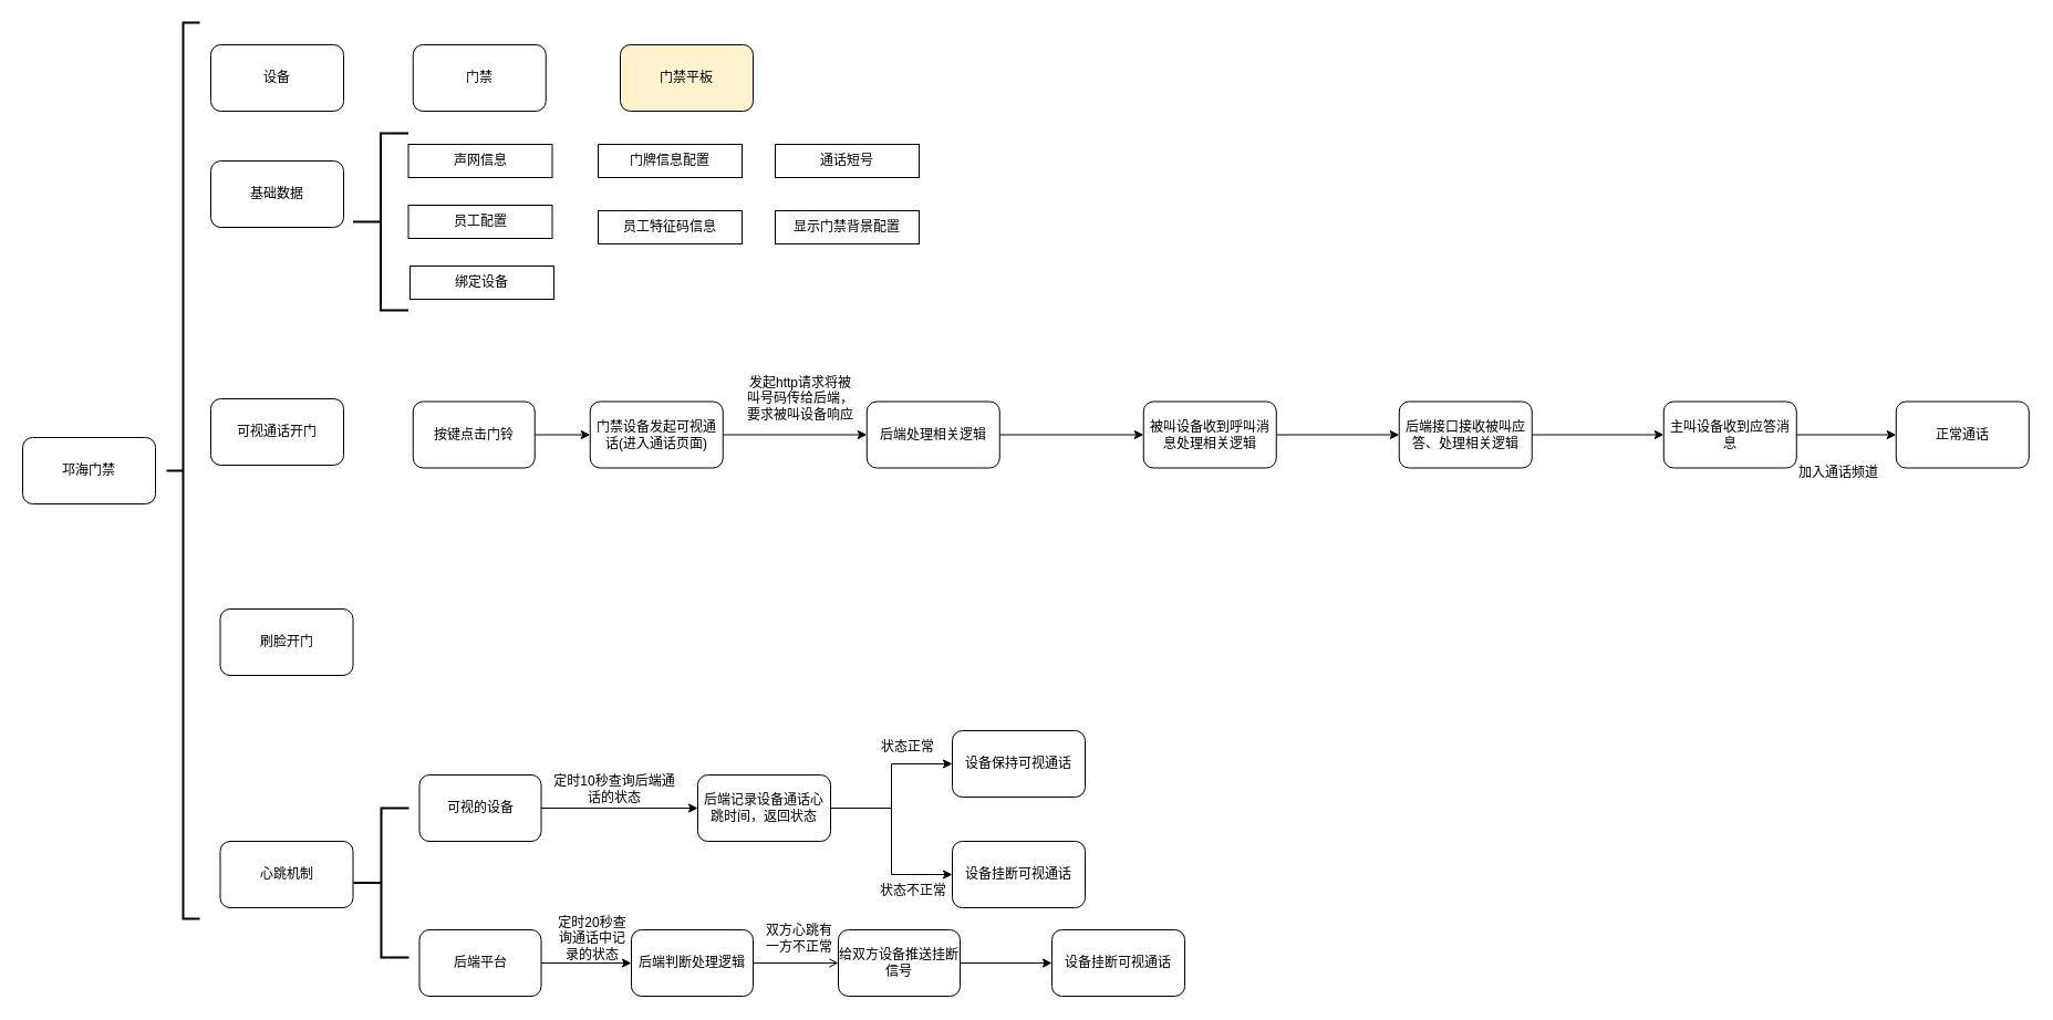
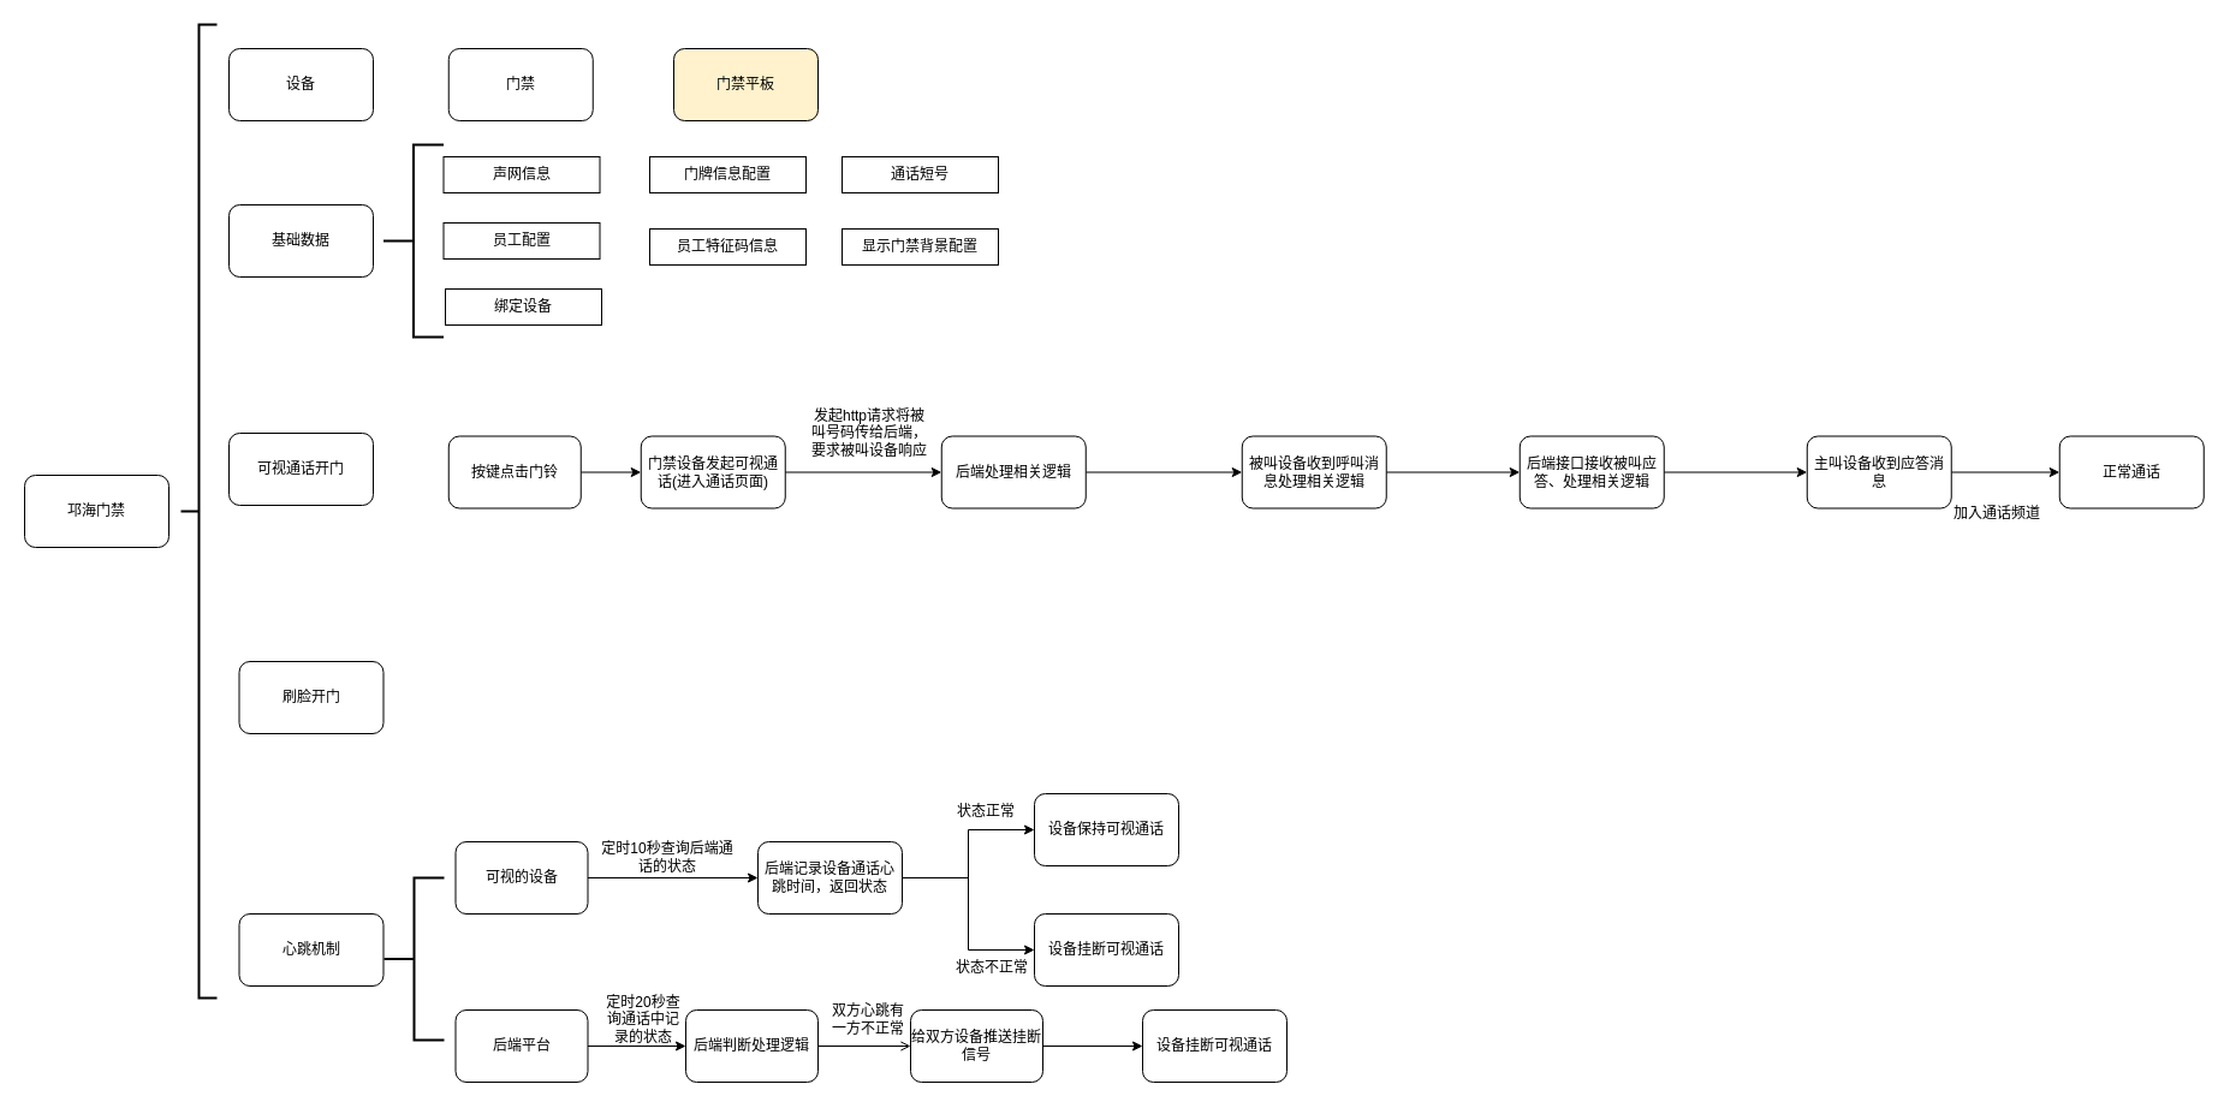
- <mxCell id="4" value="基础数据" style="rounded=1;whiteSpace=wrap;html=1;" parent="1" vertex="1"><mxGeometry x="190" y="145" width="120" height="60" as="geometry" /></mxCell>
+ <mxCell id="4" value="基础数据" style="rounded=1;whiteSpace=wrap;html=1;" parent="1" vertex="1"><mxGeometry x="190" y="170" width="120" height="60" as="geometry" /></mxCell>
